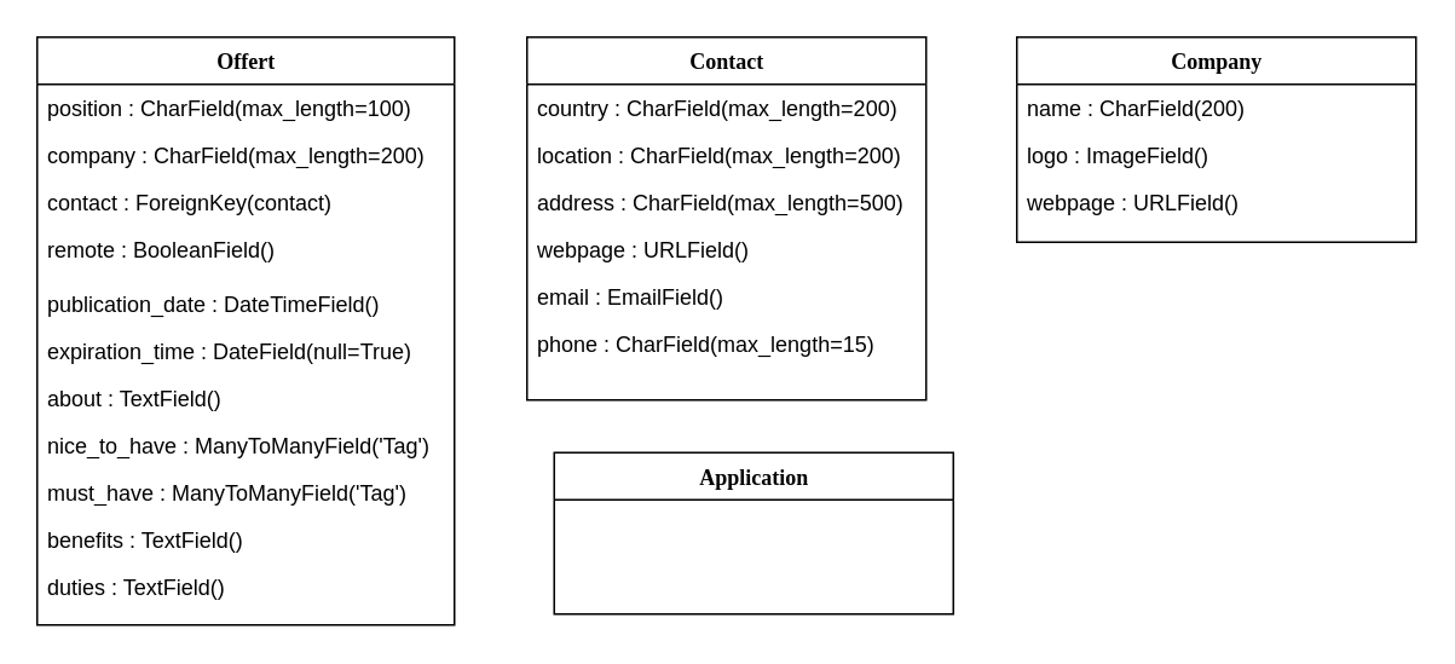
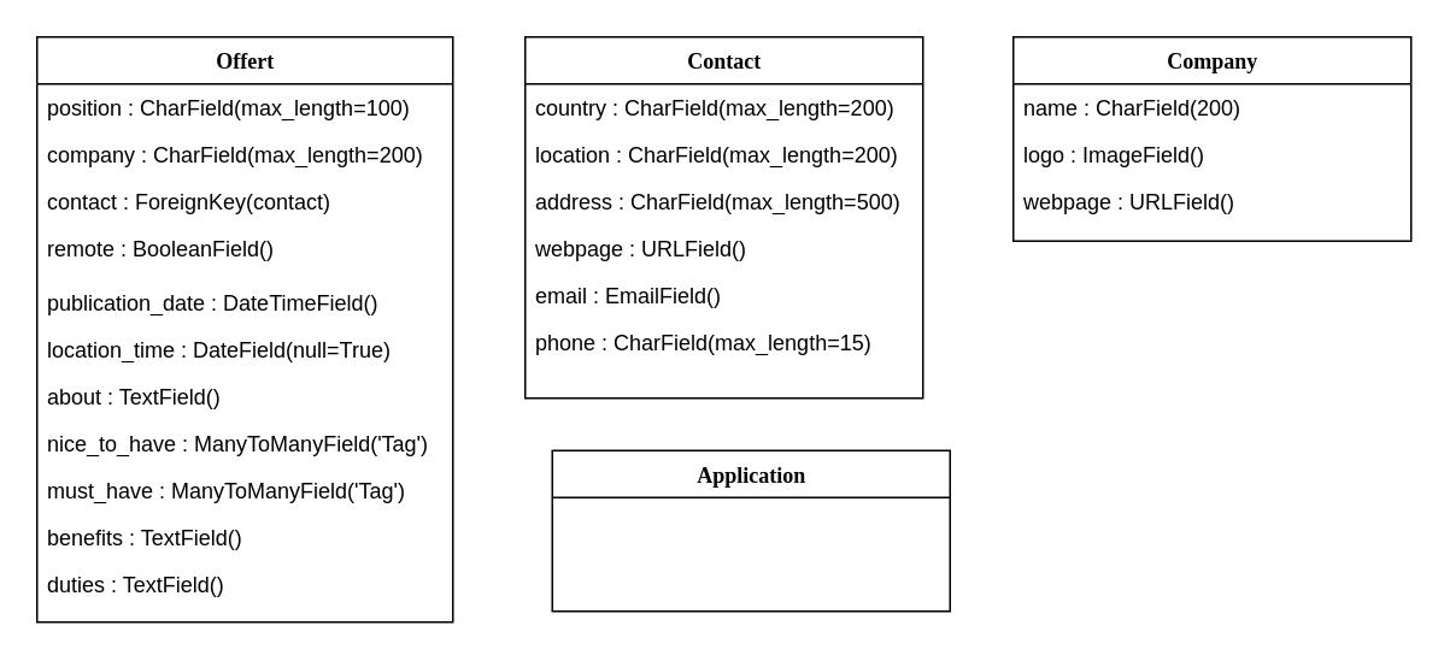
- <mxCell id="8" value="expiration_time : DateField(null=True)" style="text;html=1;strokeColor=none;fillColor=none;align=left;verticalAlign=top;spacingLeft=4;spacingRight=4;whiteSpace=wrap;overflow=hidden;rotatable=0;points=[[0,0.5],[1,0.5]];portConstraint=eastwest;" vertex="1" parent="2"><mxGeometry y="160" width="230" height="26" as="geometry" /></mxCell>
+ <mxCell id="8" value="location_time : DateField(null=True)" style="text;html=1;strokeColor=none;fillColor=none;align=left;verticalAlign=top;spacingLeft=4;spacingRight=4;whiteSpace=wrap;overflow=hidden;rotatable=0;points=[[0,0.5],[1,0.5]];portConstraint=eastwest;" vertex="1" parent="2"><mxGeometry y="160" width="230" height="26" as="geometry" /></mxCell>
